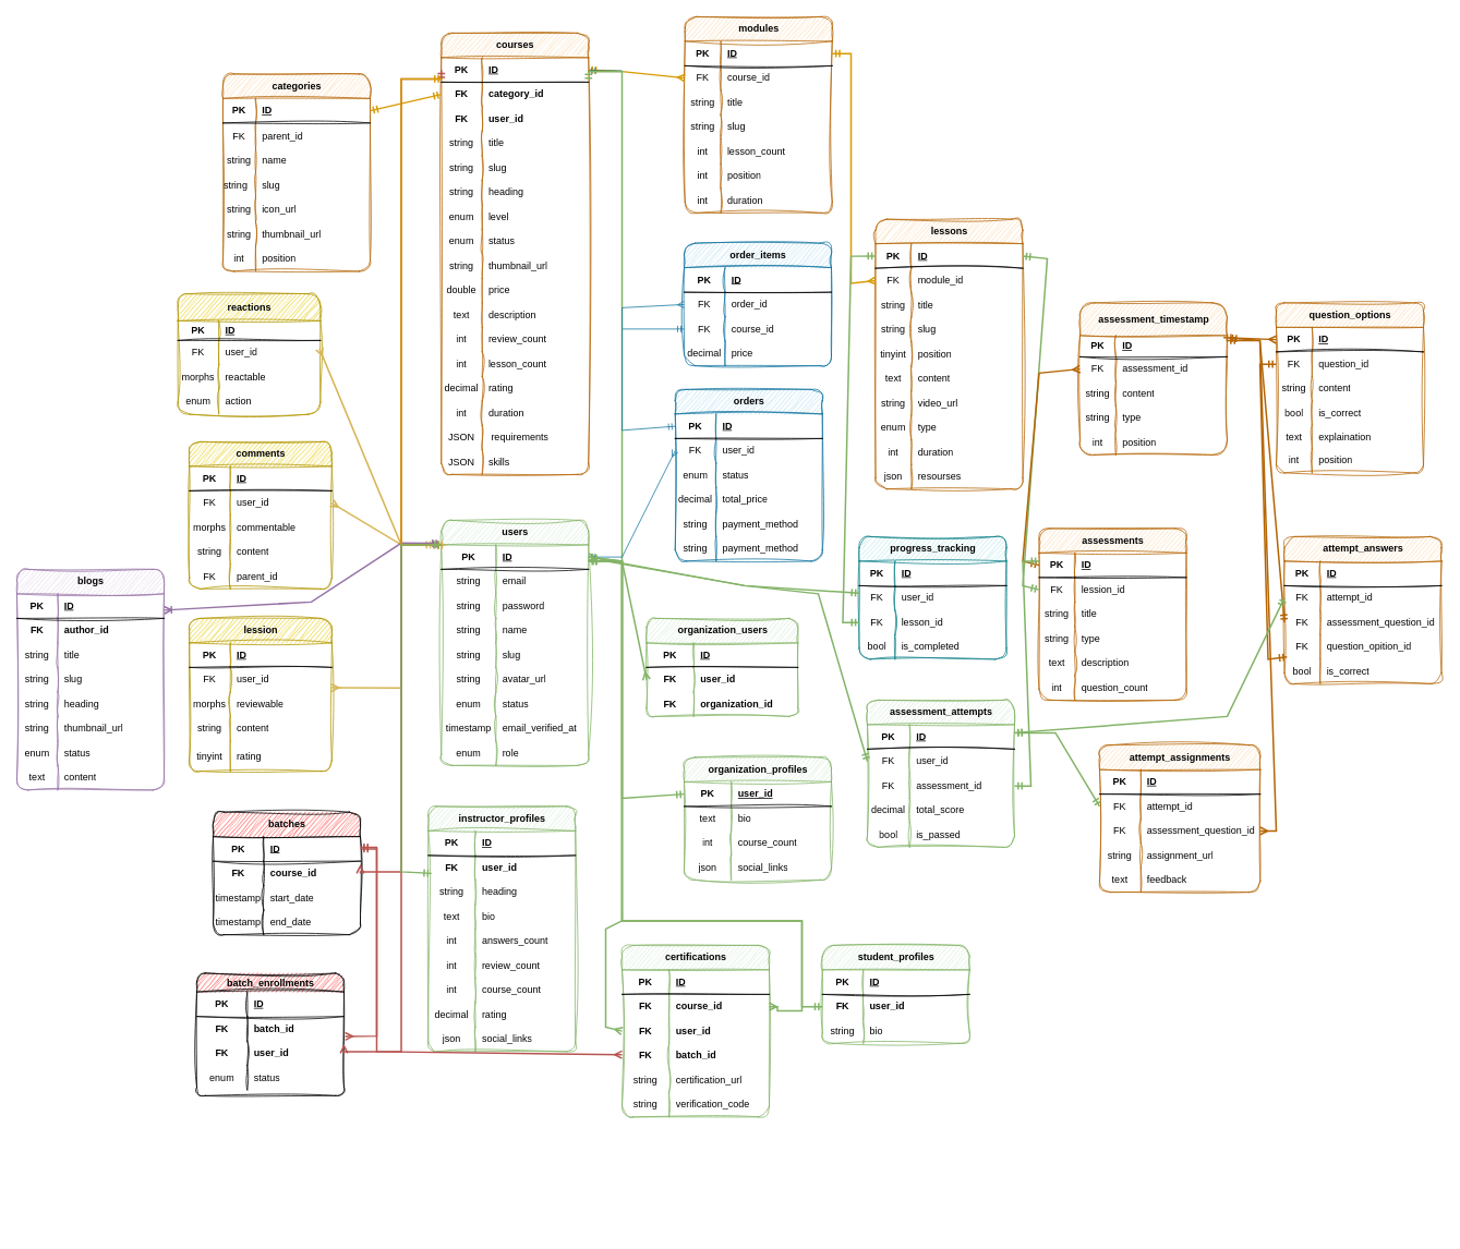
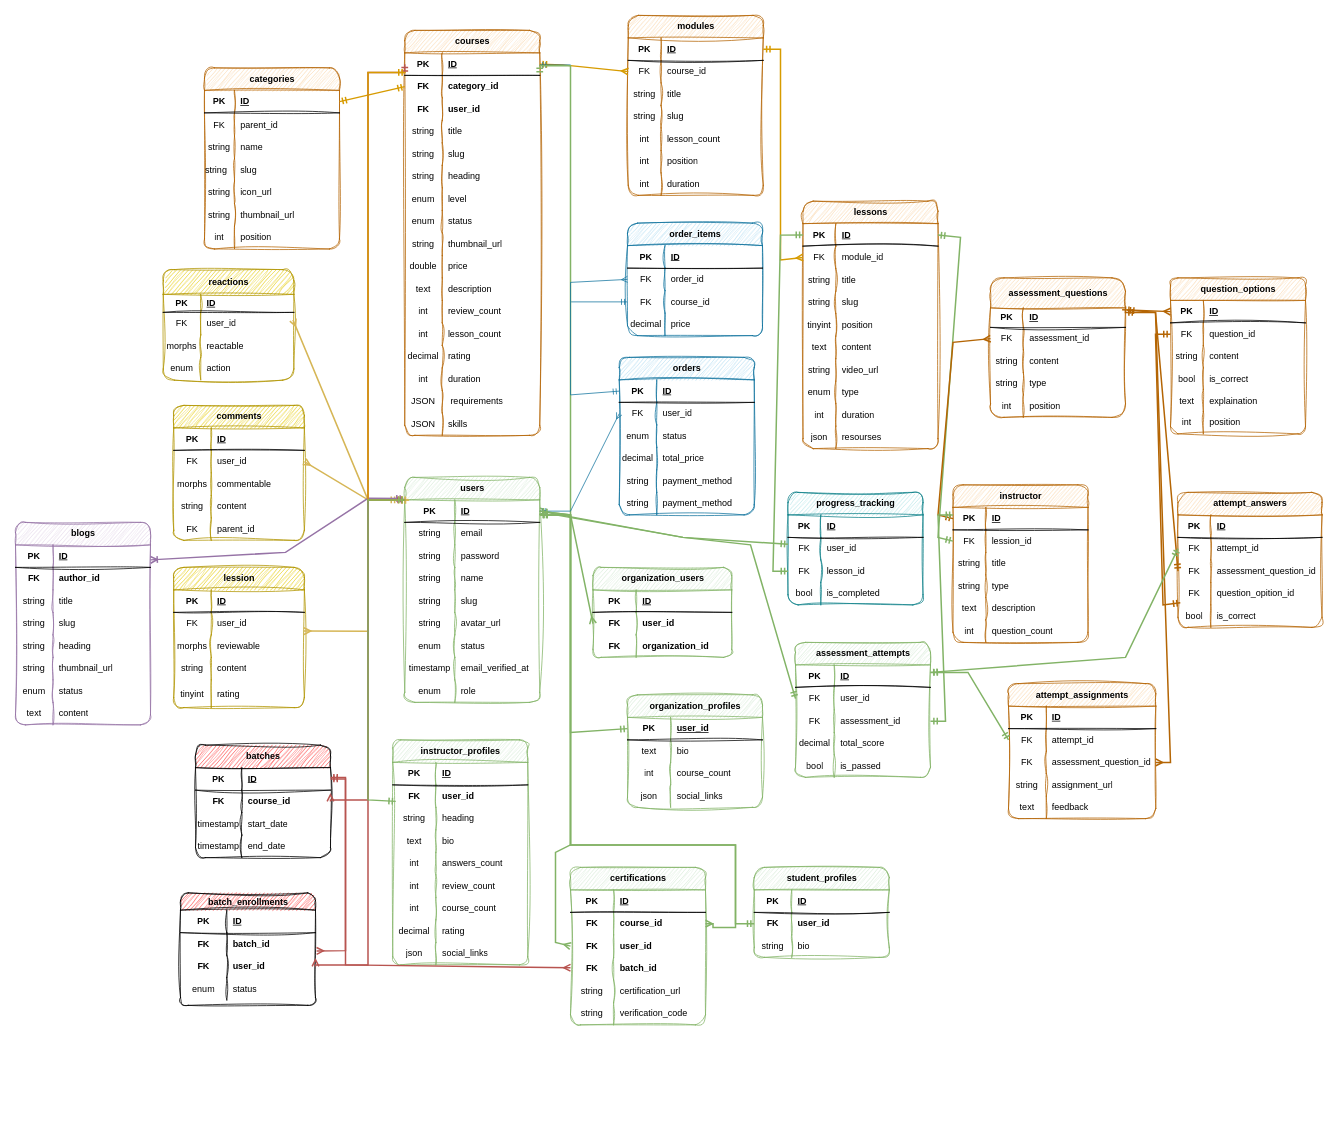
- <mxCell id="351" value="&lt;span style=&quot;color: rgb(0, 0, 0);&quot;&gt;assessment_&lt;/span&gt;timestamp" style="shape=table;startSize=40;container=1;collapsible=1;childLayout=tableLayout;fixedRows=1;rowLines=0;fontStyle=1;align=center;resizeLast=1;html=1;sketch=1;curveFitting=1;jiggle=2;rounded=1;shadow=0;fillColor=#fad7ac;strokeColor=#b46504;" vertex="1" parent="1"><mxGeometry x="1320" y="370" width="180" height="186" as="geometry"><mxRectangle x="1" y="233" width="157" height="40" as="alternateBounds" /></mxGeometry></mxCell>
+ <mxCell id="351" value="&lt;span style=&quot;color: rgb(0, 0, 0);&quot;&gt;assessment_&lt;/span&gt;questions" style="shape=table;startSize=40;container=1;collapsible=1;childLayout=tableLayout;fixedRows=1;rowLines=0;fontStyle=1;align=center;resizeLast=1;html=1;sketch=1;curveFitting=1;jiggle=2;rounded=1;shadow=0;fillColor=#fad7ac;strokeColor=#b46504;" vertex="1" parent="1"><mxGeometry x="1320" y="370" width="180" height="186" as="geometry"><mxRectangle x="1" y="233" width="157" height="40" as="alternateBounds" /></mxGeometry></mxCell>
- <mxCell id="313" value="&lt;span style=&quot;color: rgb(0, 0, 0);&quot;&gt;assessments&lt;/span&gt;" style="shape=table;startSize=30;container=1;collapsible=1;childLayout=tableLayout;fixedRows=1;rowLines=0;fontStyle=1;align=center;resizeLast=1;html=1;sketch=1;curveFitting=1;jiggle=2;rounded=1;shadow=0;fillColor=#fad7ac;strokeColor=#b46504;" vertex="1" parent="1"><mxGeometry x="1270" y="646" width="180" height="210" as="geometry" /></mxCell>
+ <mxCell id="313" value="&lt;span style=&quot;color: rgb(0, 0, 0);&quot;&gt;instructor&lt;/span&gt;" style="shape=table;startSize=30;container=1;collapsible=1;childLayout=tableLayout;fixedRows=1;rowLines=0;fontStyle=1;align=center;resizeLast=1;html=1;sketch=1;curveFitting=1;jiggle=2;rounded=1;shadow=0;fillColor=#fad7ac;strokeColor=#b46504;" vertex="1" parent="1"><mxGeometry x="1270" y="646" width="180" height="210" as="geometry" /></mxCell>
